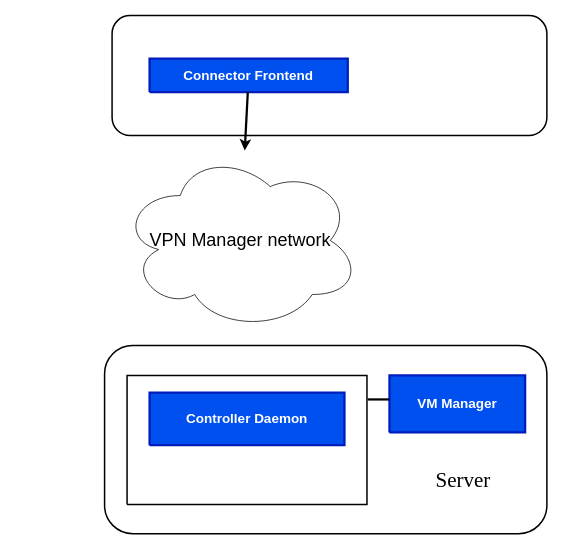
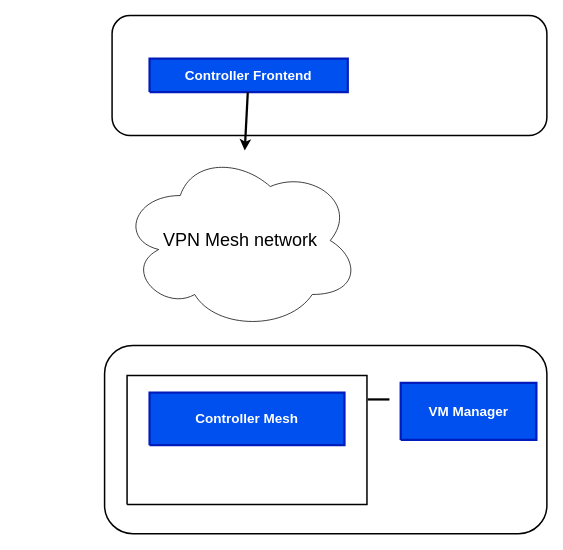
- <mxCell id="12" value="&lt;h2&gt;Connector Frontend&lt;br&gt;&lt;/h2&gt;" style="vsdxID=12;fillColor=#0050ef;shape=stencil(nZBLDoAgDERP0z3SIyjew0SURgSD+Lu9kMZoXLhwN9O+tukAlrNpJg1SzDH4QW/URgNYgZTkjA4UkwJUgGXng+6DX1zLfmoymdXo17xh5zmRJ6Q42BWCfc2oJfdAr+Yv+AP9Cb7OJ3H/2JG1HNGz/84klThPVCc=);strokeColor=#001DBC;strokeWidth=3;labelBackgroundColor=none;rounded=0;html=1;whiteSpace=wrap;fontColor=#ffffff;" parent="10" vertex="1"><mxGeometry x="70.003" y="57.371" width="264.407" height="44.622" as="geometry" /></mxCell>
+ <mxCell id="12" value="&lt;h2&gt;Controller Frontend&lt;br&gt;&lt;/h2&gt;" style="vsdxID=12;fillColor=#0050ef;shape=stencil(nZBLDoAgDERP0z3SIyjew0SURgSD+Lu9kMZoXLhwN9O+tukAlrNpJg1SzDH4QW/URgNYgZTkjA4UkwJUgGXng+6DX1zLfmoymdXo17xh5zmRJ6Q42BWCfc2oJfdAr+Yv+AP9Cb7OJ3H/2JG1HNGz/84klThPVCc=);strokeColor=#001DBC;strokeWidth=3;labelBackgroundColor=none;rounded=0;html=1;whiteSpace=wrap;fontColor=#ffffff;" parent="10" vertex="1"><mxGeometry x="70.003" y="57.371" width="264.407" height="44.622" as="geometry" /></mxCell>
- <mxCell id="14" value="&lt;font style=&quot;font-size: 24px;&quot;&gt;VPN Manager network&lt;/font&gt;" style="ellipse;shape=cloud;whiteSpace=wrap;html=1;" parent="1" vertex="1"><mxGeometry x="160" y="200" width="320" height="240" as="geometry" /></mxCell>
+ <mxCell id="14" value="&lt;font style=&quot;font-size: 24px;&quot;&gt;VPN Mesh network&lt;/font&gt;" style="ellipse;shape=cloud;whiteSpace=wrap;html=1;" parent="1" vertex="1"><mxGeometry x="160" y="200" width="320" height="240" as="geometry" /></mxCell>
- <mxCell id="8" value="&lt;h2&gt;VM Manager&lt;br&gt;&lt;/h2&gt;" style="vsdxID=14;fillColor=#0050ef;shape=stencil(nZBLDoAgDERP0z3SIyjew0SURgSD+Lu9kMZoXLhwN9O+tukAlrNpJg1SzDH4QW/URgNYgZTkjA4UkwJUgGXng+6DX1zLfmoymdXo17xh5zmRJ6Q42BWCfc2oJfdAr+Yv+AP9Cb7OJ3H/2JG1HNGz/84klThPVCc=);strokeColor=#001DBC;strokeWidth=3;labelBackgroundColor=none;rounded=0;html=1;whiteSpace=wrap;fontColor=#ffffff;" parent="3" vertex="1"><mxGeometry x="380" y="40" width="181" height="76" as="geometry" /></mxCell>
+ <mxCell id="8" value="&lt;h2&gt;VM Manager&lt;br&gt;&lt;/h2&gt;" style="vsdxID=14;fillColor=#0050ef;shape=stencil(nZBLDoAgDERP0z3SIyjew0SURgSD+Lu9kMZoXLhwN9O+tukAlrNpJg1SzDH4QW/URgNYgZTkjA4UkwJUgGXng+6DX1zLfmoymdXo17xh5zmRJ6Q42BWCfc2oJfdAr+Yv+AP9Cb7OJ3H/2JG1HNGz/84klThPVCc=);strokeColor=#001DBC;strokeWidth=3;labelBackgroundColor=none;rounded=0;html=1;whiteSpace=wrap;fontColor=#ffffff;" parent="3" vertex="1"><mxGeometry x="395" y="50" width="181" height="76" as="geometry" /></mxCell>
- <mxCell id="7" value="&lt;h2&gt;Controller Daemon&lt;/h2&gt;" style="vsdxID=12;fillColor=#0050ef;shape=stencil(nZBLDoAgDERP0z3SIyjew0SURgSD+Lu9kMZoXLhwN9O+tukAlrNpJg1SzDH4QW/URgNYgZTkjA4UkwJUgGXng+6DX1zLfmoymdXo17xh5zmRJ6Q42BWCfc2oJfdAr+Yv+AP9Cb7OJ3H/2JG1HNGz/84klThPVCc=);strokeColor=#001DBC;strokeWidth=3;labelBackgroundColor=none;rounded=0;html=1;whiteSpace=wrap;fontColor=#ffffff;" parent="3" vertex="1"><mxGeometry x="60" y="63" width="260" height="70" as="geometry" /></mxCell>
+ <mxCell id="7" value="&lt;h2&gt;Controller Mesh&lt;/h2&gt;" style="vsdxID=12;fillColor=#0050ef;shape=stencil(nZBLDoAgDERP0z3SIyjew0SURgSD+Lu9kMZoXLhwN9O+tukAlrNpJg1SzDH4QW/URgNYgZTkjA4UkwJUgGXng+6DX1zLfmoymdXo17xh5zmRJ6Q42BWCfc2oJfdAr+Yv+AP9Cb7OJ3H/2JG1HNGz/84klThPVCc=);strokeColor=#001DBC;strokeWidth=3;labelBackgroundColor=none;rounded=0;html=1;whiteSpace=wrap;fontColor=#ffffff;" parent="3" vertex="1"><mxGeometry x="60" y="63" width="260" height="70" as="geometry" /></mxCell>
- <mxCell id="6" value="&lt;font data-darkreader-inline-color=&quot;&quot; style=&quot;font-size: 28px; font-family: Calibri; color: rgb(0, 0, 0); direction: ltr; letter-spacing: 0px; line-height: 120%; opacity: 1; --darkreader-inline-color: #e8e6e3;&quot;&gt;Server&lt;br&gt;&lt;/font&gt;" style="verticalAlign=middle;align=center;vsdxID=20;fillColor=none;gradientColor=none;shape=stencil(nZBLDoAgDERP0z3SIyjew0SURgSD+Lu9kMZoXLhwN9O+tukAlrNpJg1SzDH4QW/URgNYgZTkjA4UkwJUgGXng+6DX1zLfmoymdXo17xh5zmRJ6Q42BWCfc2oJfdAr+Yv+AP9Cb7OJ3H/2JG1HNGz/84klThPVCc=);strokeColor=none;labelBackgroundColor=none;rounded=0;html=1;whiteSpace=wrap;" parent="3" vertex="1"><mxGeometry x="416" y="152" width="125" height="53" as="geometry" /></mxCell>
